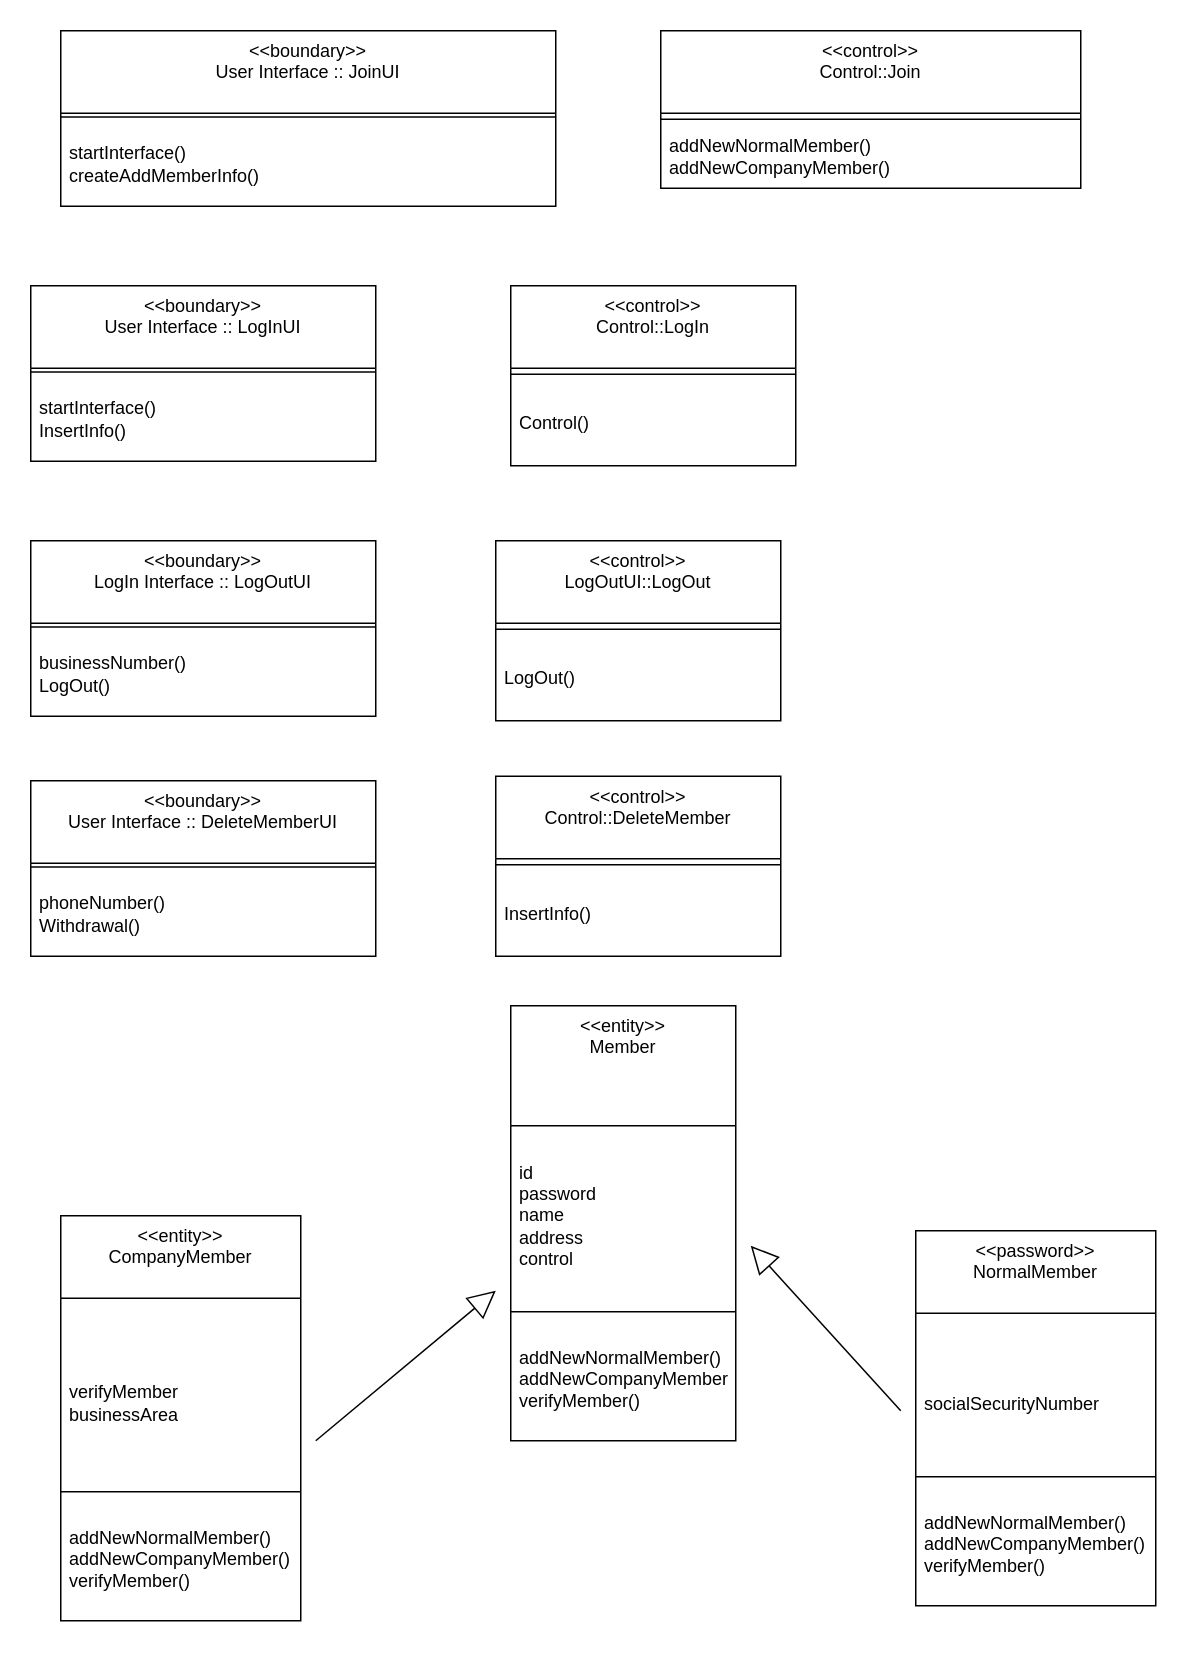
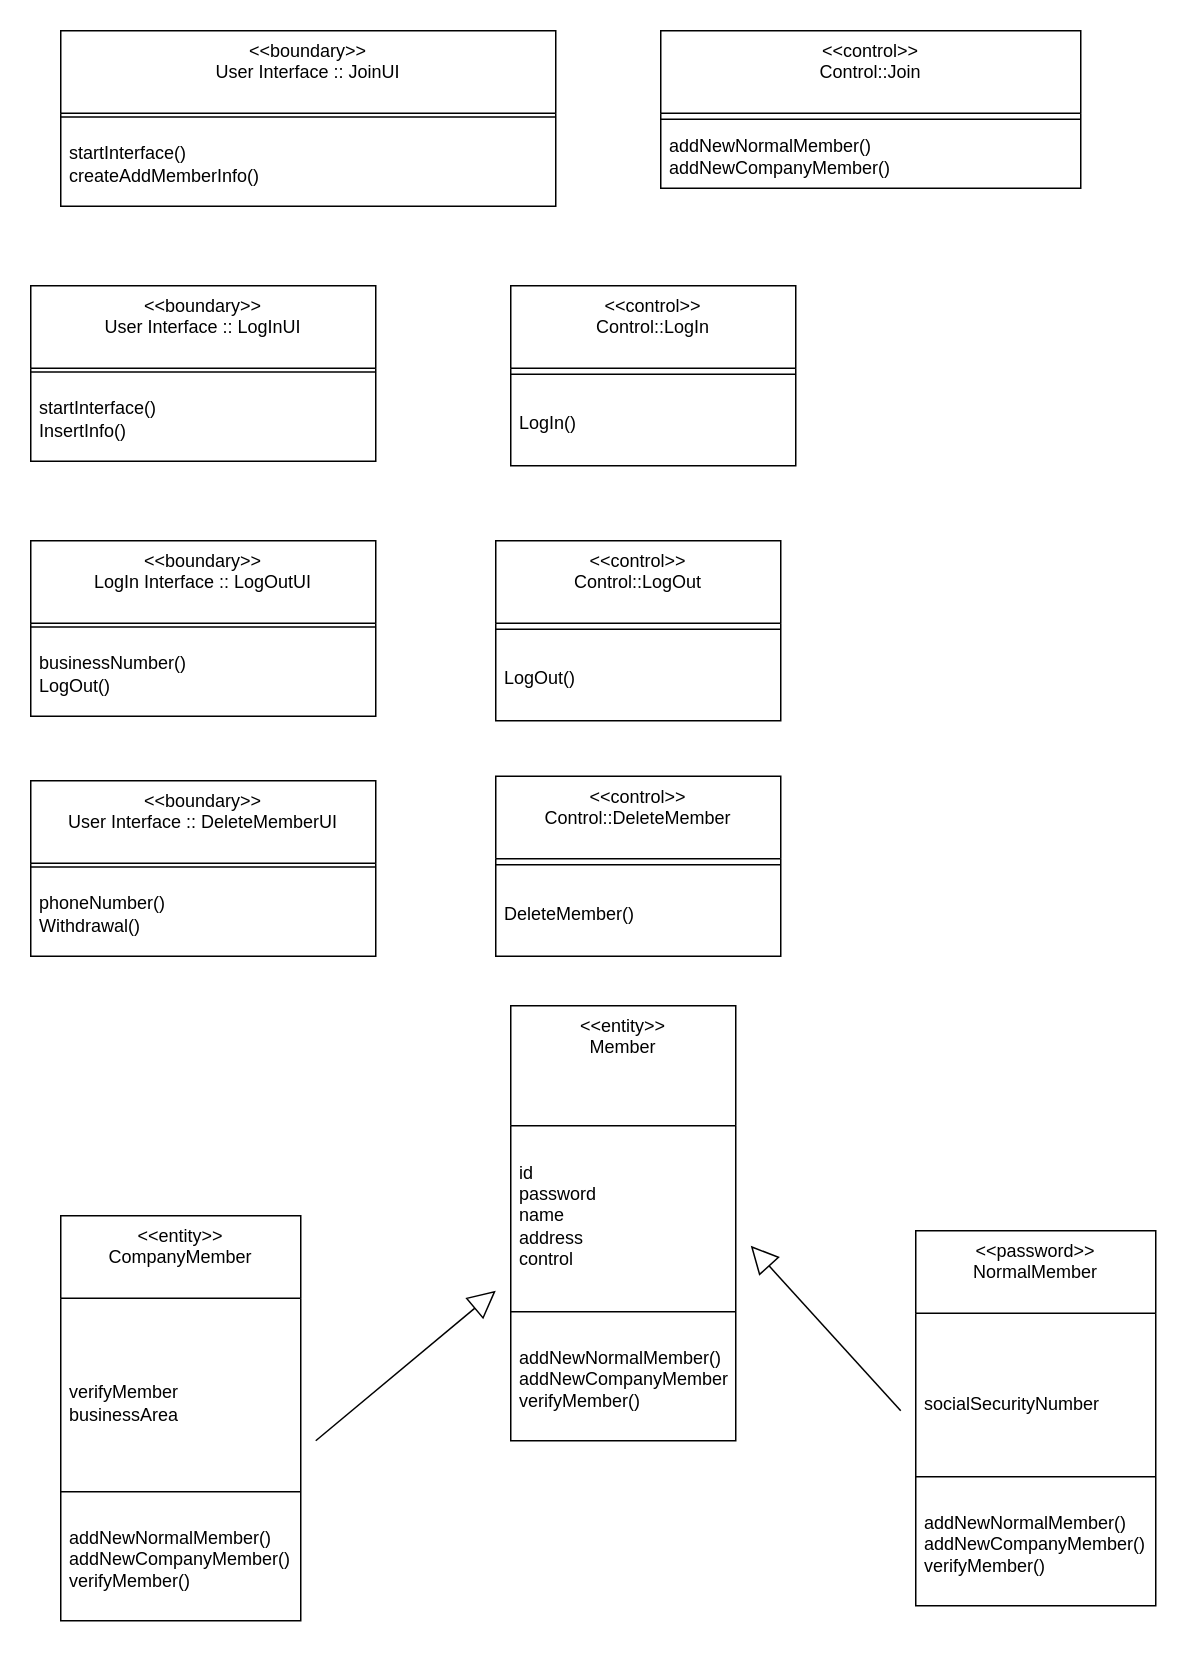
- <mxCell id="17" value="Control()" style="text;html=1;strokeColor=none;fillColor=none;align=left;verticalAlign=middle;spacingLeft=4;spacingRight=4;overflow=hidden;rotatable=0;points=[[0,0.5],[1,0.5]];portConstraint=eastwest;whiteSpace=wrap;" vertex="1" parent="15"><mxGeometry y="63" width="190" height="57" as="geometry" /></mxCell>
+ <mxCell id="17" value="LogIn()" style="text;html=1;strokeColor=none;fillColor=none;align=left;verticalAlign=middle;spacingLeft=4;spacingRight=4;overflow=hidden;rotatable=0;points=[[0,0.5],[1,0.5]];portConstraint=eastwest;whiteSpace=wrap;" vertex="1" parent="15"><mxGeometry y="63" width="190" height="57" as="geometry" /></mxCell>
- <mxCell id="21" value="&amp;lt;&amp;lt;control&amp;gt;&amp;gt;&lt;br&gt;LogOutUI::LogOut" style="swimlane;fontStyle=0;align=center;verticalAlign=top;childLayout=stackLayout;horizontal=1;startSize=55;horizontalStack=0;resizeParent=1;resizeParentMax=0;resizeLast=0;collapsible=0;marginBottom=0;html=1;whiteSpace=wrap;" vertex="1" parent="1"><mxGeometry x="330" y="360" width="190" height="120" as="geometry" /></mxCell>
+ <mxCell id="21" value="&amp;lt;&amp;lt;control&amp;gt;&amp;gt;&lt;br&gt;Control::LogOut" style="swimlane;fontStyle=0;align=center;verticalAlign=top;childLayout=stackLayout;horizontal=1;startSize=55;horizontalStack=0;resizeParent=1;resizeParentMax=0;resizeLast=0;collapsible=0;marginBottom=0;html=1;whiteSpace=wrap;" vertex="1" parent="1"><mxGeometry x="330" y="360" width="190" height="120" as="geometry" /></mxCell>
- <mxCell id="29" value="InsertInfo()" style="text;html=1;strokeColor=none;fillColor=none;align=left;verticalAlign=middle;spacingLeft=4;spacingRight=4;overflow=hidden;rotatable=0;points=[[0,0.5],[1,0.5]];portConstraint=eastwest;whiteSpace=wrap;" vertex="1" parent="27"><mxGeometry y="63" width="190" height="57" as="geometry" /></mxCell>
+ <mxCell id="29" value="DeleteMember()" style="text;html=1;strokeColor=none;fillColor=none;align=left;verticalAlign=middle;spacingLeft=4;spacingRight=4;overflow=hidden;rotatable=0;points=[[0,0.5],[1,0.5]];portConstraint=eastwest;whiteSpace=wrap;" vertex="1" parent="27"><mxGeometry y="63" width="190" height="57" as="geometry" /></mxCell>
